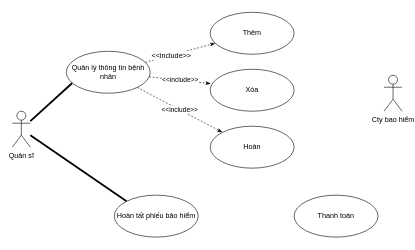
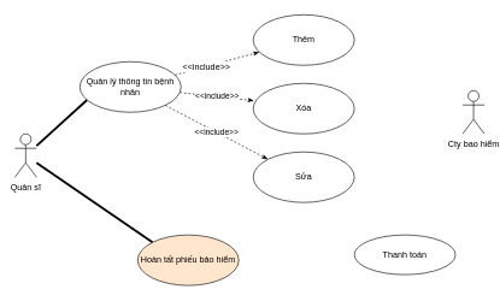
- <mxCell id="15" value="Hoàn" style="ellipse;whiteSpace=wrap;html=1;" vertex="1" parent="1"><mxGeometry x="350" y="210" width="140" height="70" as="geometry" /></mxCell>
+ <mxCell id="15" value="Sửa" style="ellipse;whiteSpace=wrap;html=1;" vertex="1" parent="1"><mxGeometry x="350" y="210" width="140" height="70" as="geometry" /></mxCell>
- <mxCell id="3" value="Hoàn tất phiếu bảo hiểm" style="ellipse;whiteSpace=wrap;html=1;" vertex="1" parent="1"><mxGeometry x="190" y="325" width="140" height="70" as="geometry" /></mxCell>
+ <mxCell id="3" value="Hoàn tất phiếu bảo hiểm" style="ellipse;whiteSpace=wrap;html=1;fillColor=#ffe6cc;" vertex="1" parent="1"><mxGeometry x="190" y="325" width="140" height="70" as="geometry" /></mxCell>
- <mxCell id="4" value="Thanh toán" style="ellipse;whiteSpace=wrap;html=1;" vertex="1" parent="1"><mxGeometry x="490" y="325" width="140" height="70" as="geometry" /></mxCell>
+ <mxCell id="4" value="Thanh toán" style="ellipse;whiteSpace=wrap;html=1;" vertex="1" parent="1"><mxGeometry x="490" y="325" width="140" height="55" as="geometry" /></mxCell>
